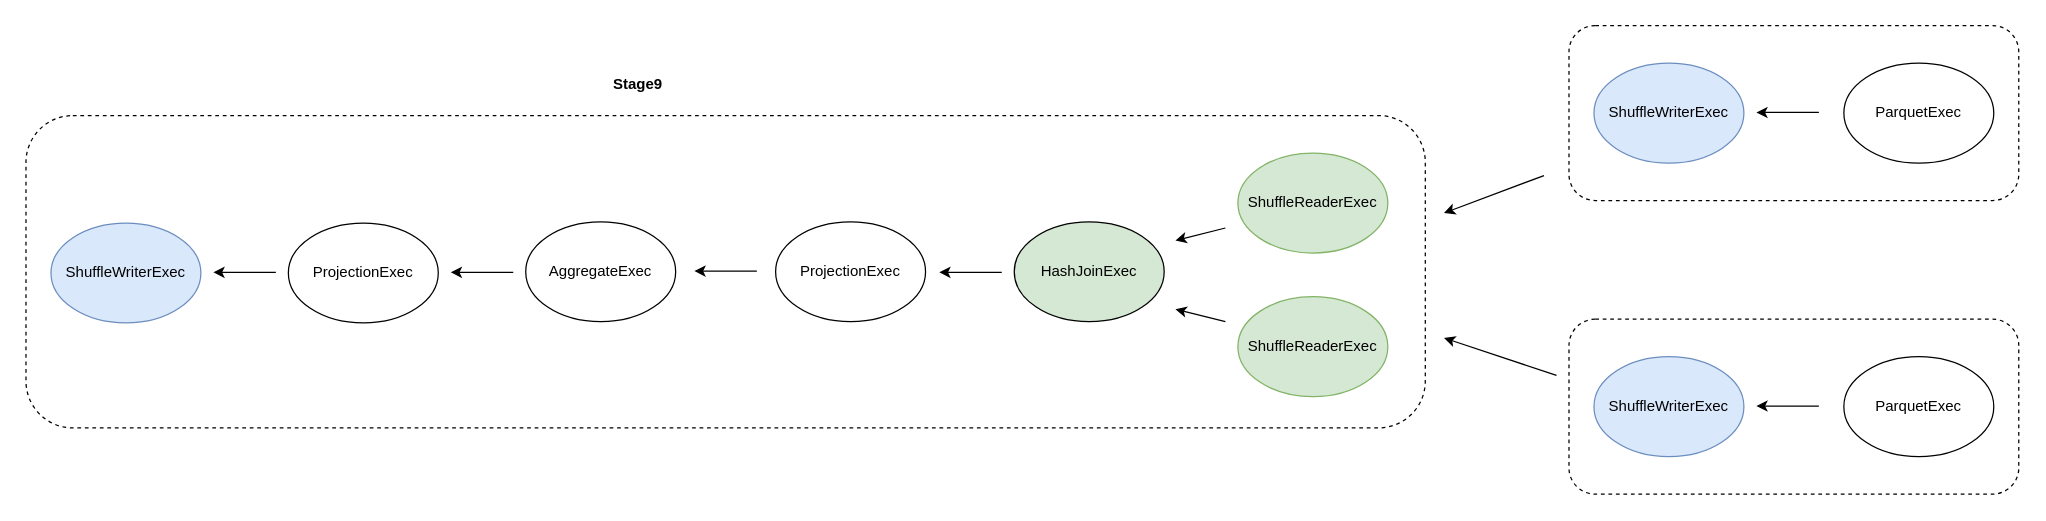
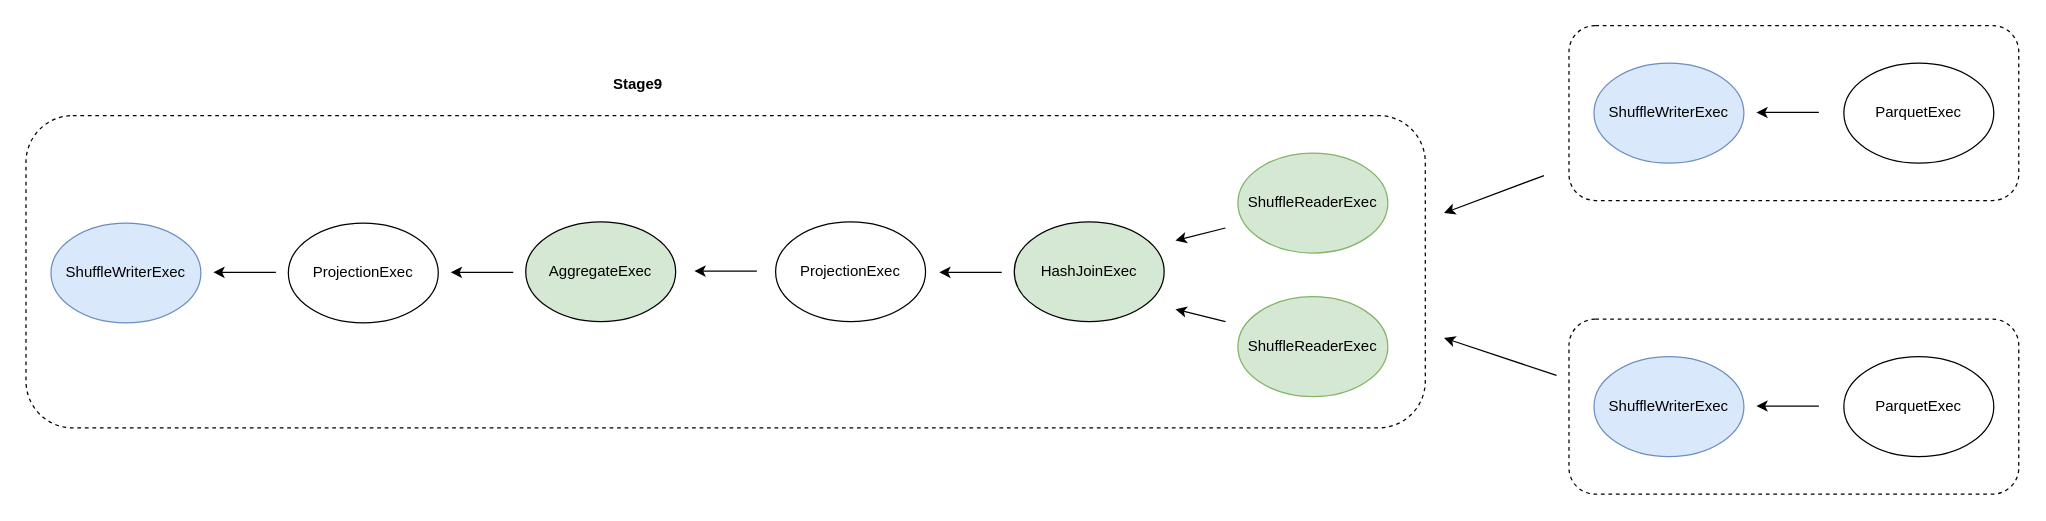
- <mxCell id="23" value="AggregateExec" style="ellipse;whiteSpace=wrap;html=1;" parent="1" vertex="1"><mxGeometry x="420" y="177" width="120" height="80" as="geometry" /></mxCell>
+ <mxCell id="23" value="AggregateExec" style="ellipse;whiteSpace=wrap;html=1;fillColor=#d5e8d4;" parent="1" vertex="1"><mxGeometry x="420" y="177" width="120" height="80" as="geometry" /></mxCell>
